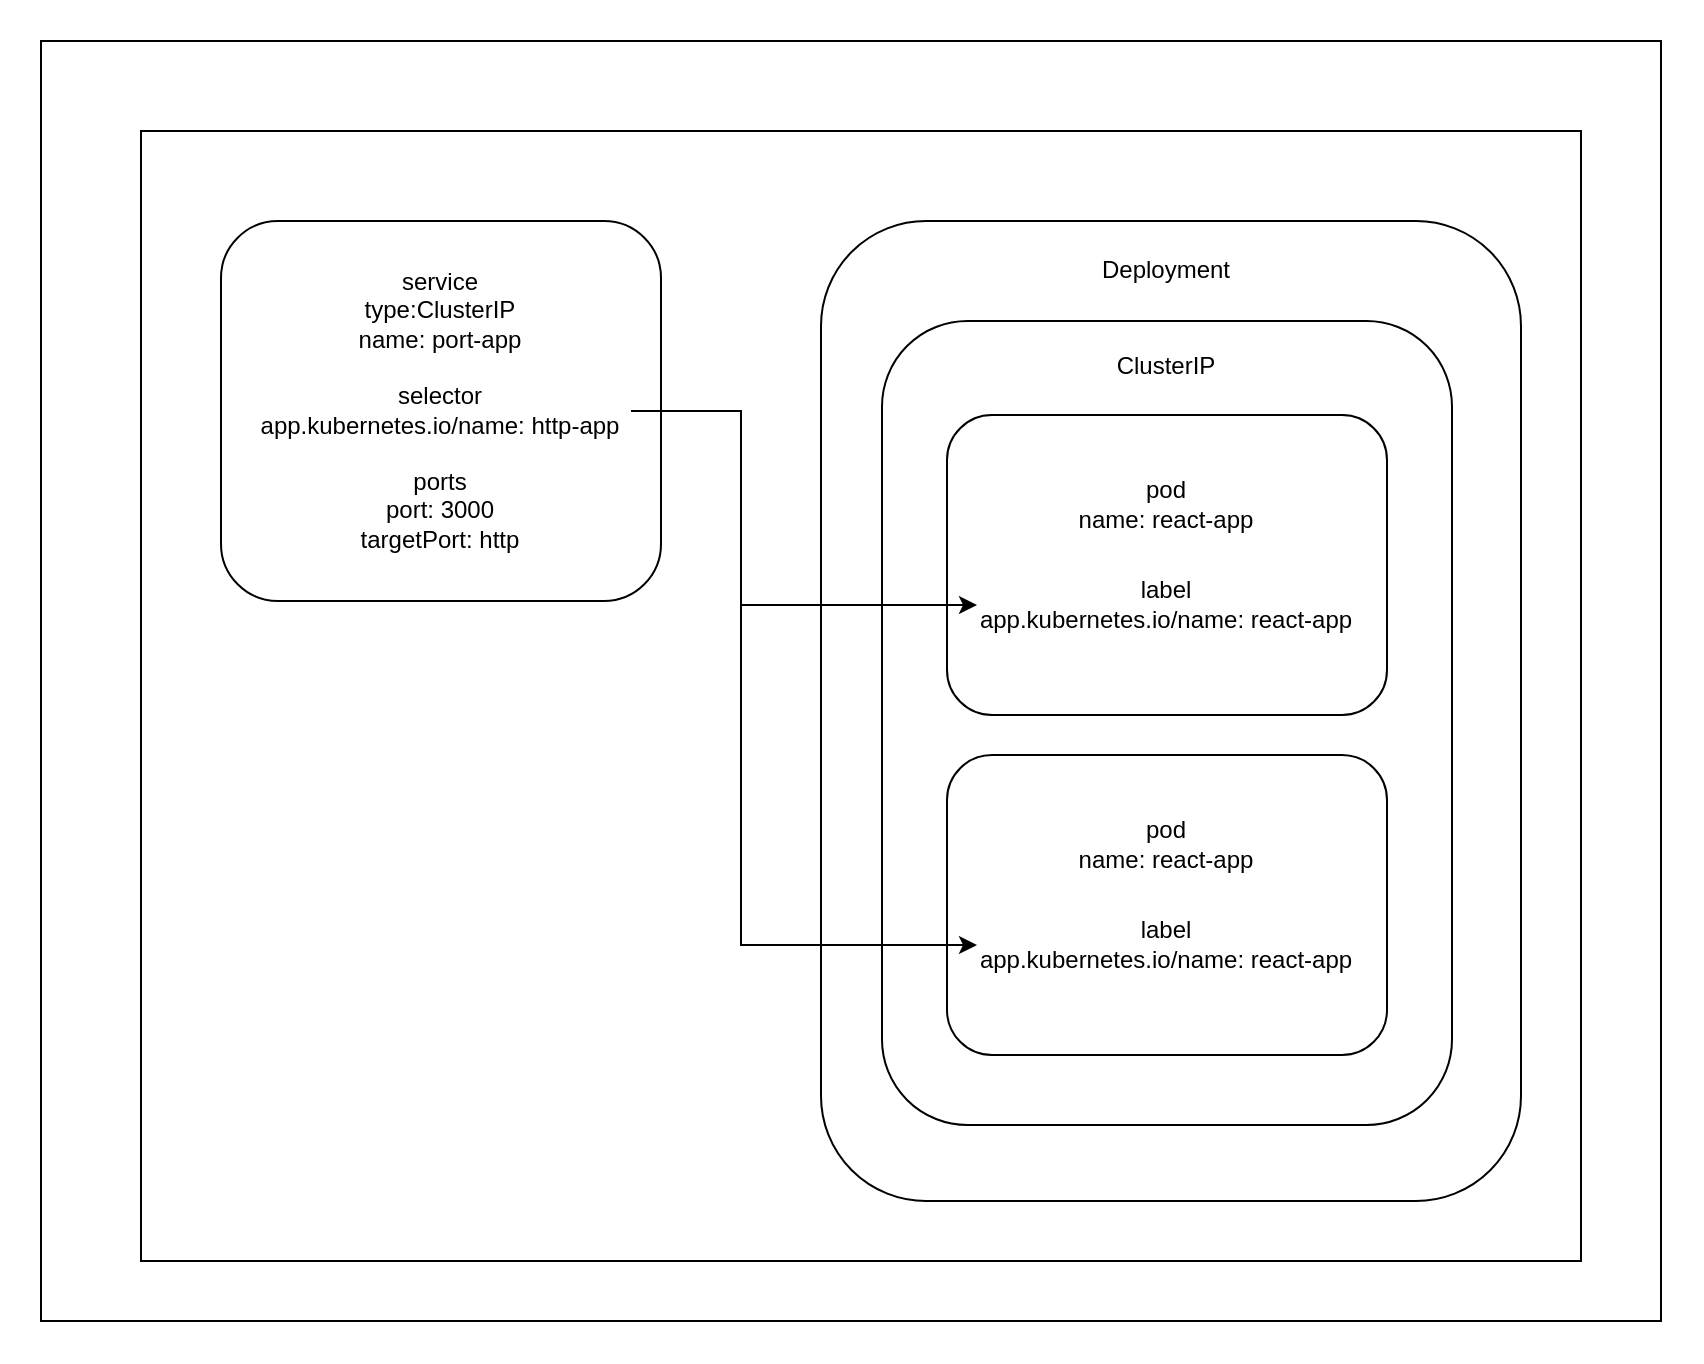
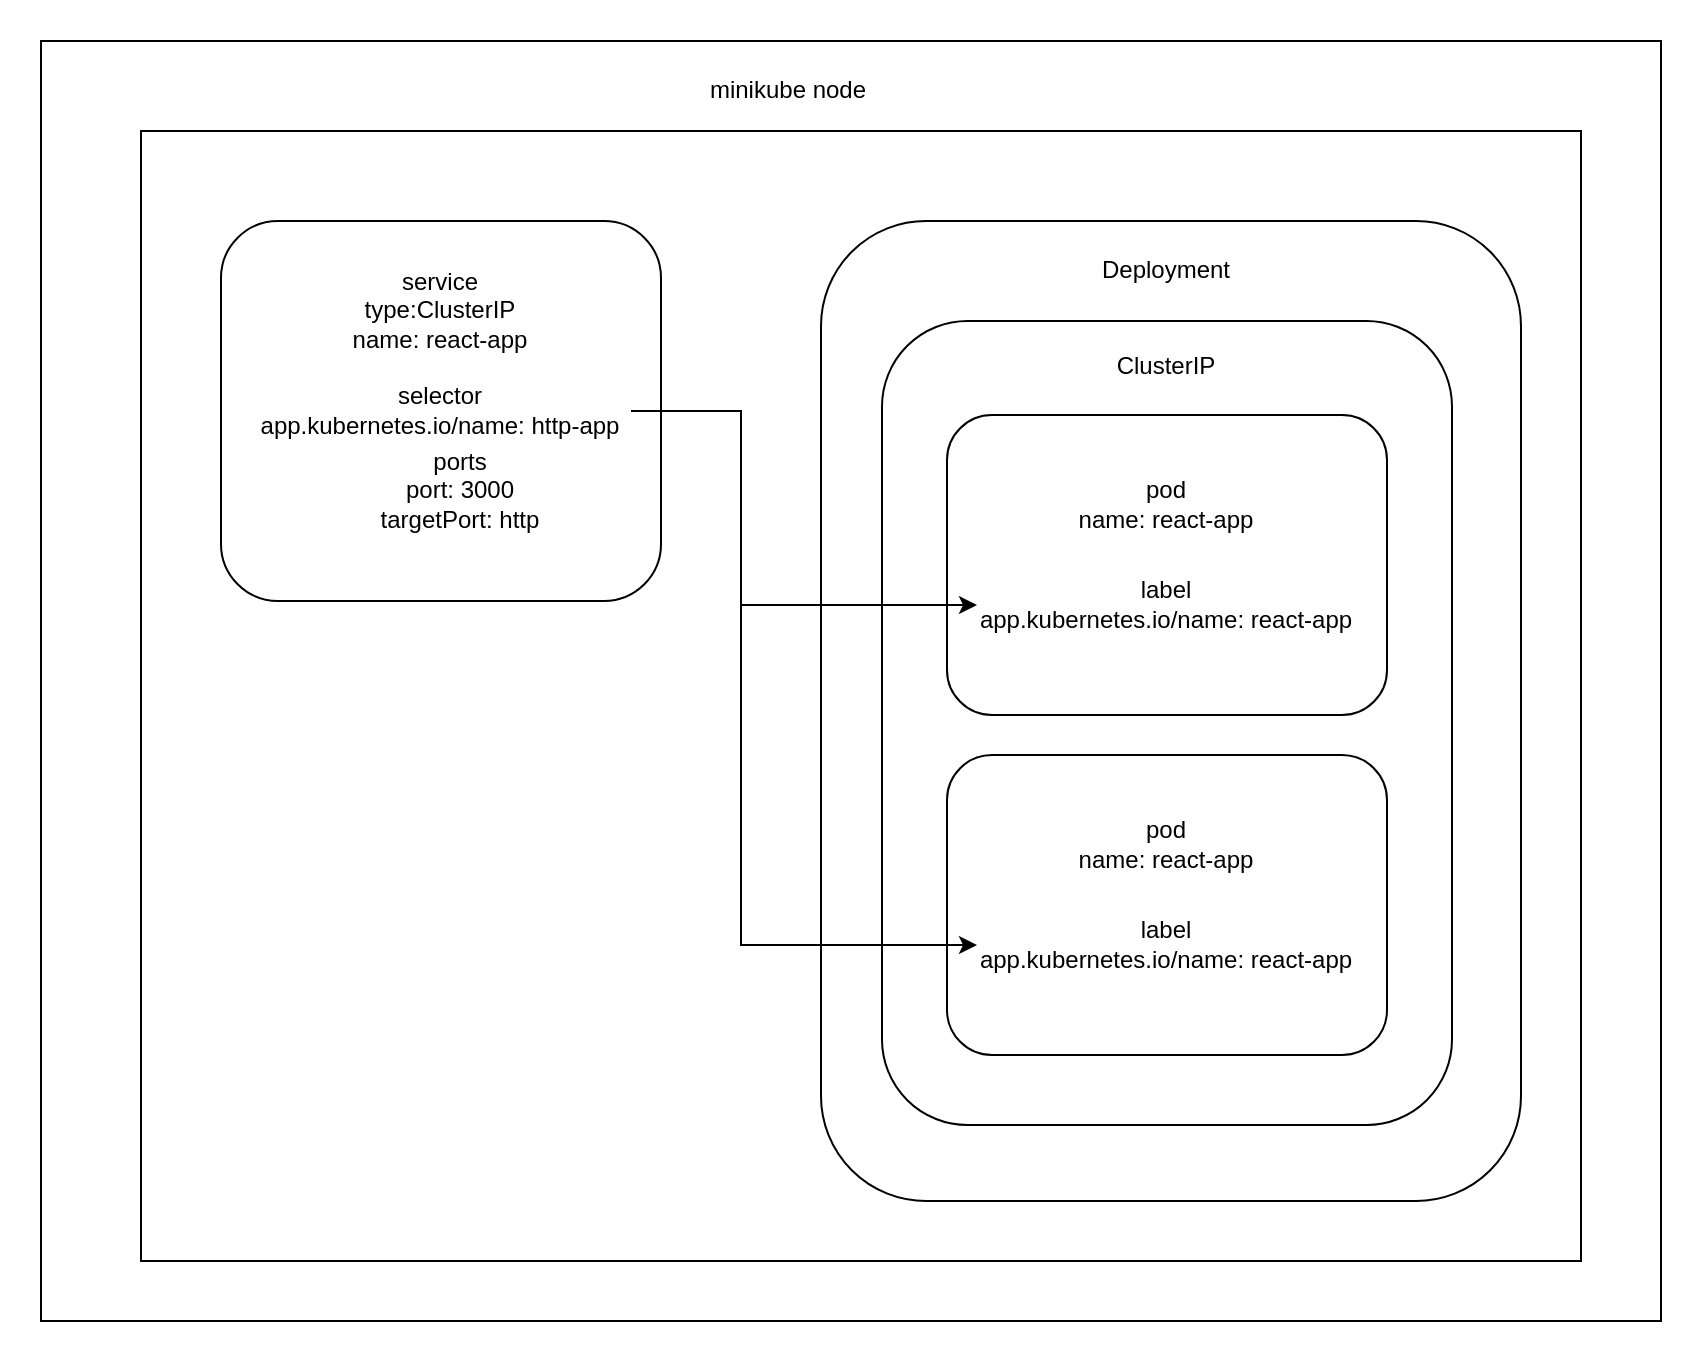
+ <mxCell id="8" value="minikube node" style="text;html=1;strokeColor=none;fillColor=none;align=center;verticalAlign=middle;whiteSpace=wrap;rounded=0;" parent="1" vertex="1"><mxGeometry x="339" y="30" width="110" height="30" as="geometry" /></mxCell>
- <mxCell id="5" value="service&lt;br&gt;type:ClusterIP&lt;br&gt;name:&amp;nbsp;port-app" style="text;html=1;strokeColor=none;fillColor=none;align=center;verticalAlign=middle;whiteSpace=wrap;rounded=0;" parent="1" vertex="1"><mxGeometry x="160" y="140" width="120" height="30" as="geometry" /></mxCell>
+ <mxCell id="5" value="service&lt;br&gt;type:ClusterIP&lt;br&gt;name:&amp;nbsp;react-app" style="text;html=1;strokeColor=none;fillColor=none;align=center;verticalAlign=middle;whiteSpace=wrap;rounded=0;" parent="1" vertex="1"><mxGeometry x="160" y="140" width="120" height="30" as="geometry" /></mxCell>
- <mxCell id="7" value="ports&lt;br&gt;port: 3000&lt;br&gt;targetPort: http" style="text;html=1;strokeColor=none;fillColor=none;align=center;verticalAlign=middle;whiteSpace=wrap;rounded=0;" parent="1" vertex="1"><mxGeometry x="170" y="240" width="100" height="30" as="geometry" /></mxCell>
+ <mxCell id="7" value="ports&lt;br&gt;port: 3000&lt;br&gt;targetPort: http" style="text;html=1;strokeColor=none;fillColor=none;align=center;verticalAlign=middle;whiteSpace=wrap;rounded=0;" parent="1" vertex="1"><mxGeometry x="180" y="230" width="100" height="30" as="geometry" /></mxCell>
